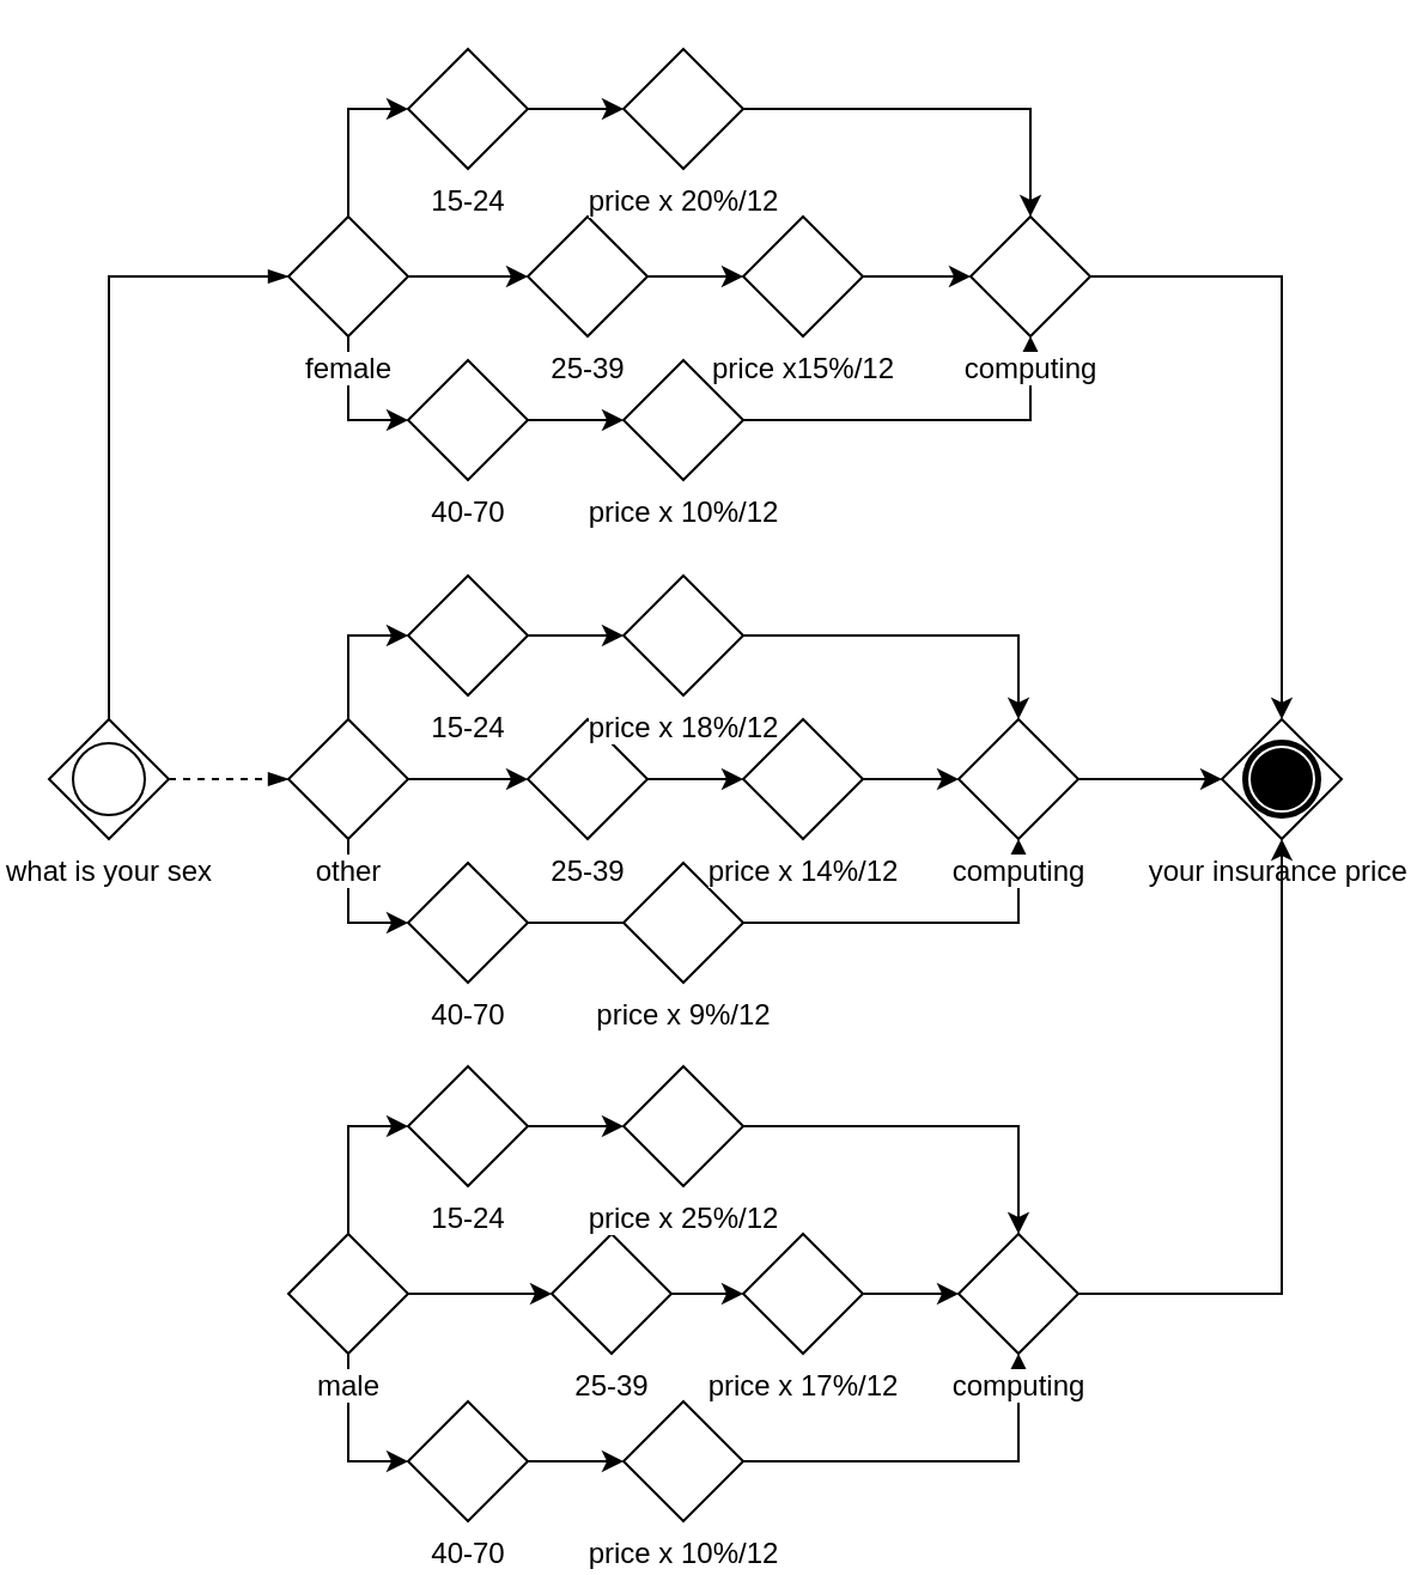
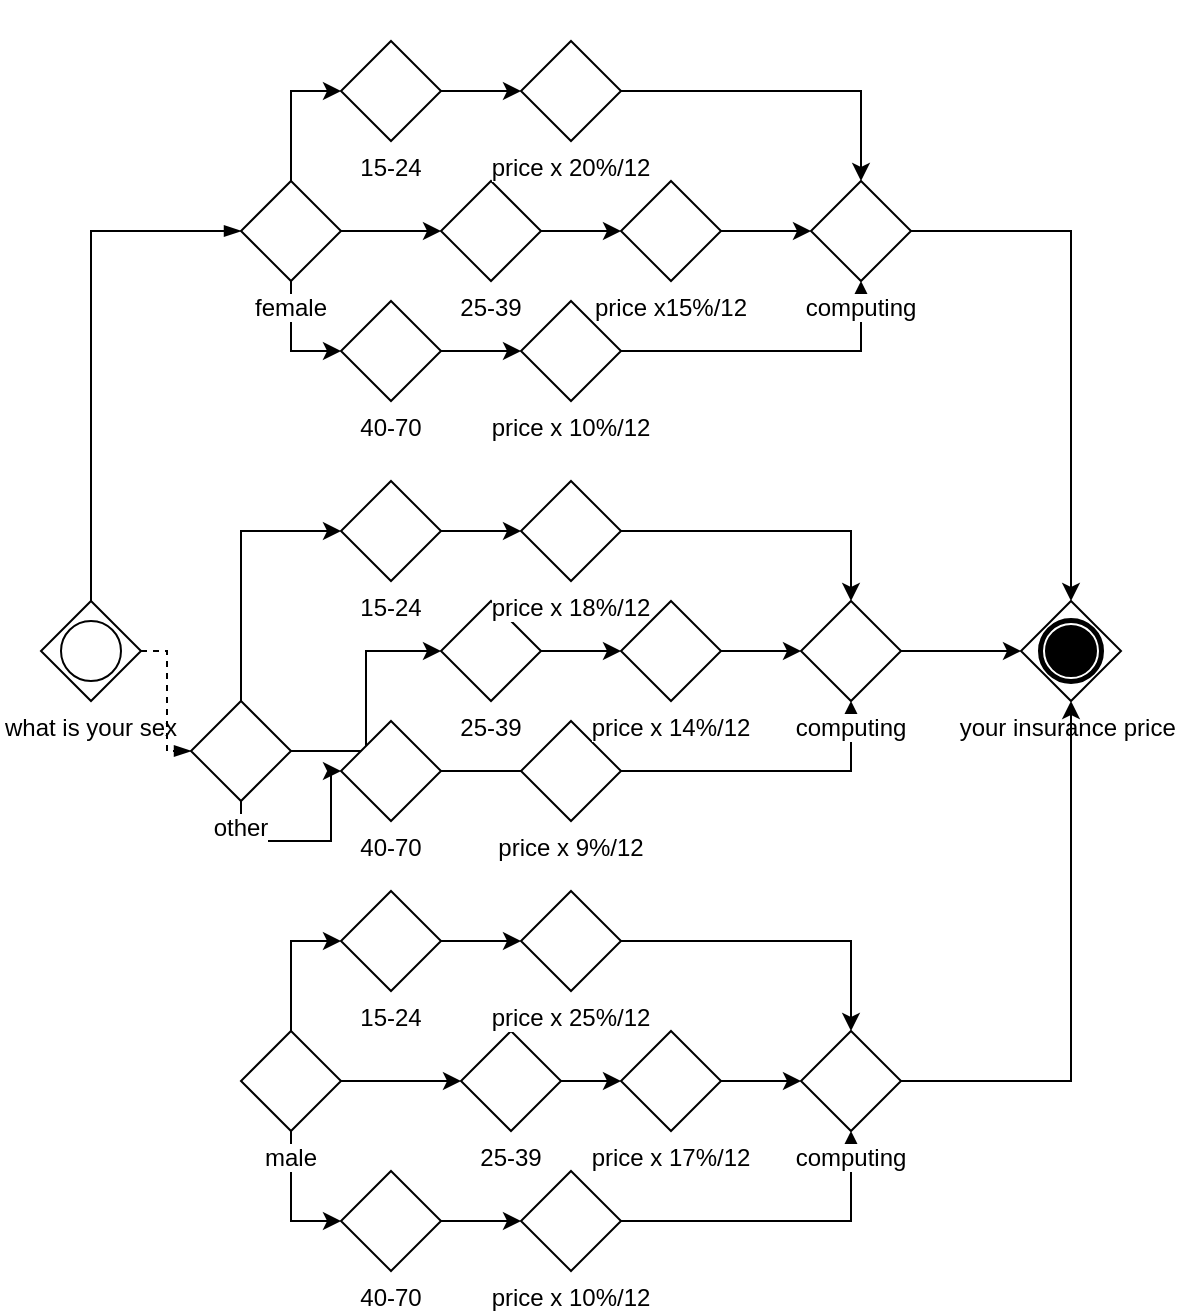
- <mxCell id="5" value="other" style="points=[[0.25,0.25,0],[0.5,0,0],[0.75,0.25,0],[1,0.5,0],[0.75,0.75,0],[0.5,1,0],[0.25,0.75,0],[0,0.5,0]];shape=mxgraph.bpmn.gateway2;html=1;verticalLabelPosition=bottom;labelBackgroundColor=#ffffff;verticalAlign=top;align=center;perimeter=rhombusPerimeter;outlineConnect=0;outline=none;symbol=none;" parent="1" vertex="1"><mxGeometry x="120" y="300" width="50" height="50" as="geometry" /></mxCell>
+ <mxCell id="5" value="other" style="points=[[0.25,0.25,0],[0.5,0,0],[0.75,0.25,0],[1,0.5,0],[0.75,0.75,0],[0.5,1,0],[0.25,0.75,0],[0,0.5,0]];shape=mxgraph.bpmn.gateway2;html=1;verticalLabelPosition=bottom;labelBackgroundColor=#ffffff;verticalAlign=top;align=center;perimeter=rhombusPerimeter;outlineConnect=0;outline=none;symbol=none;" parent="1" vertex="1"><mxGeometry x="95" y="350" width="50" height="50" as="geometry" /></mxCell>
